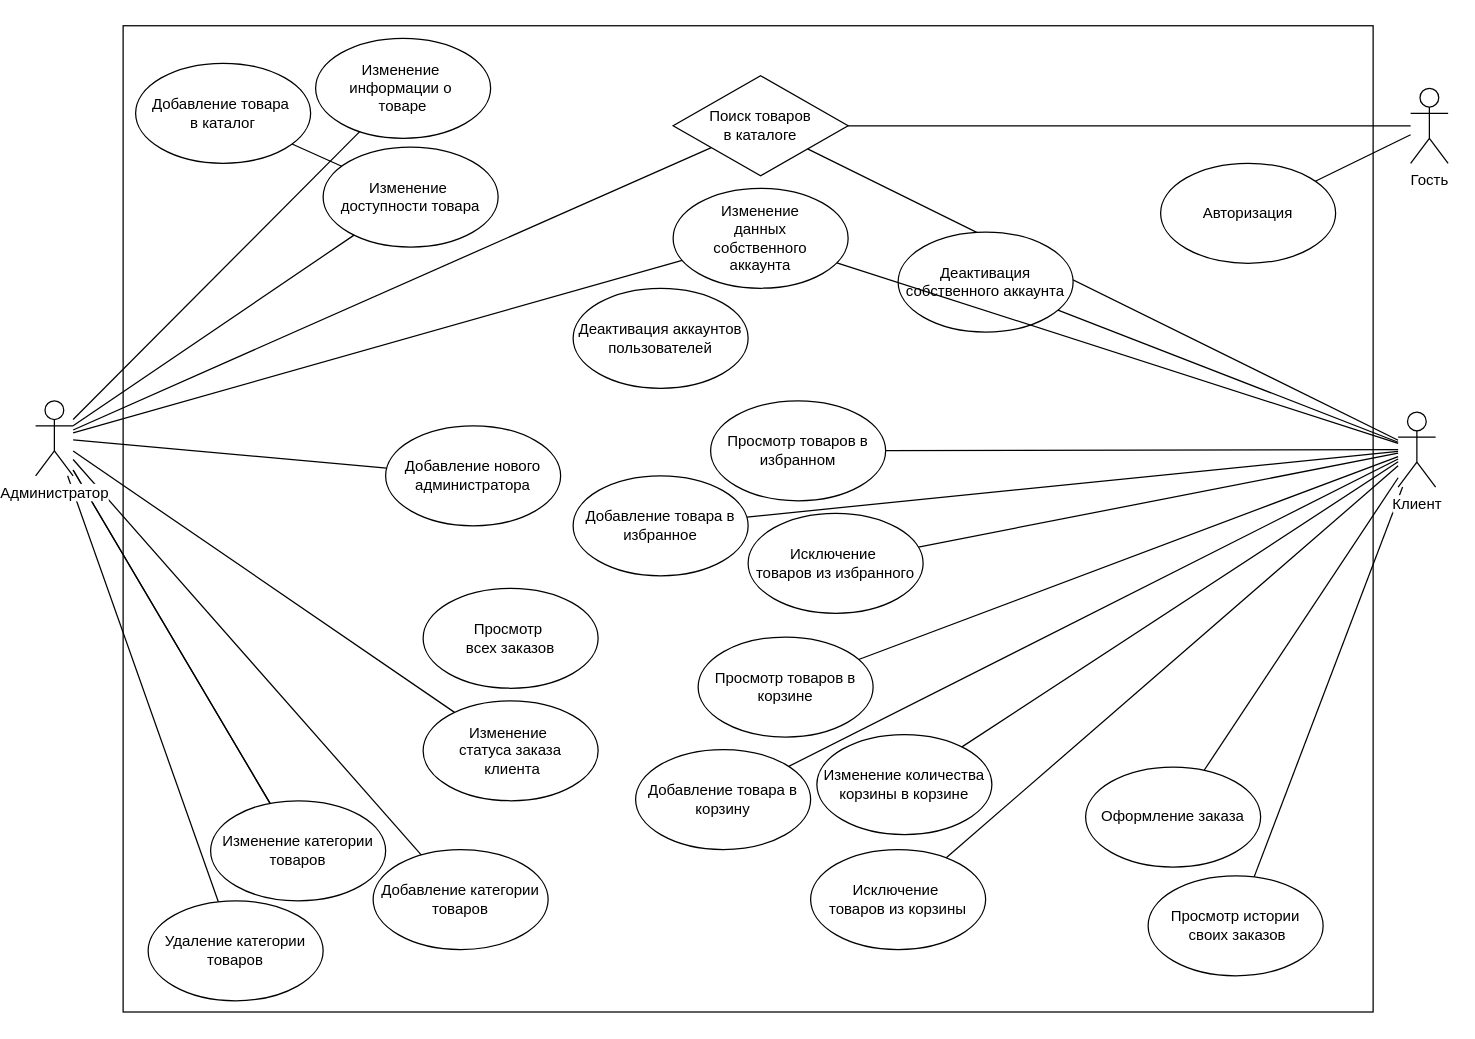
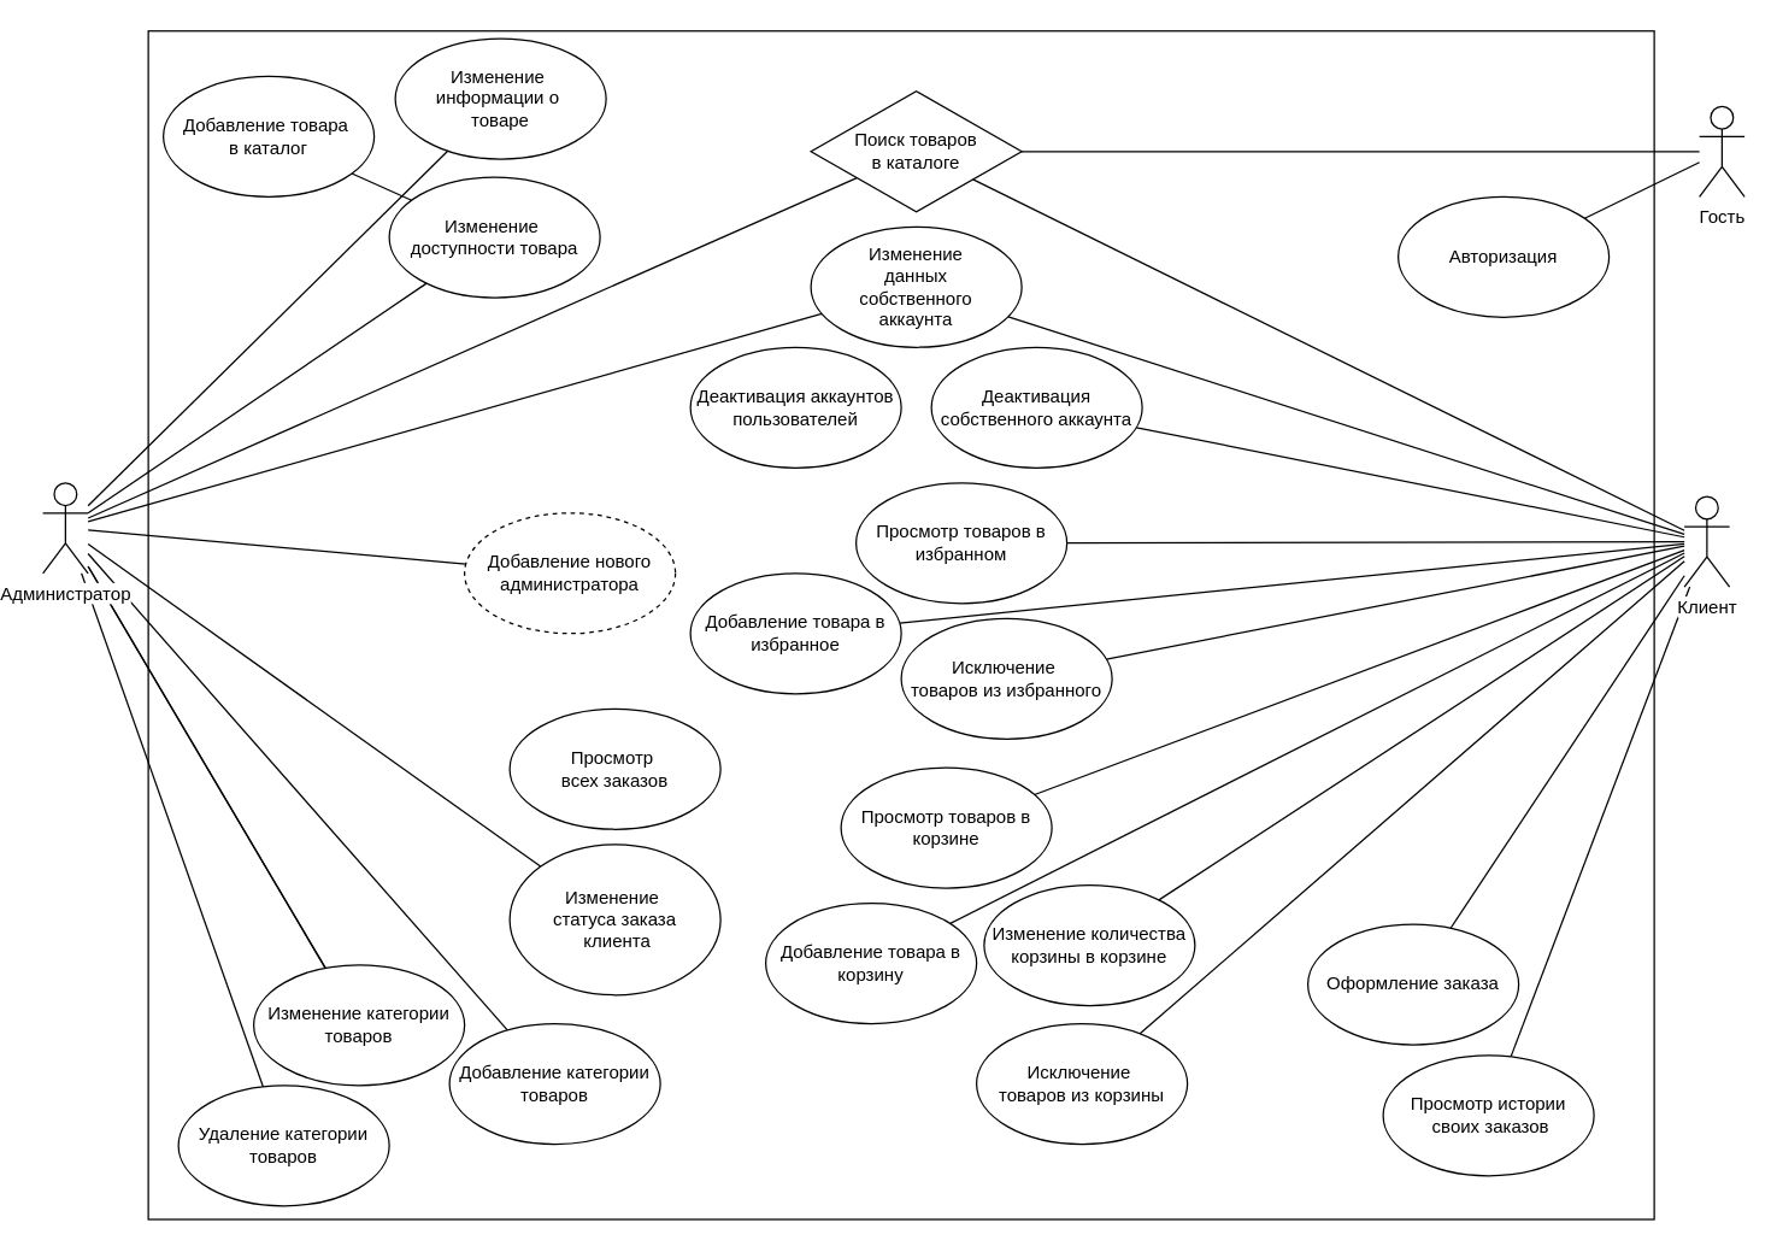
- <mxCell id="6" value="&lt;div&gt;Изменение&amp;nbsp;&lt;/div&gt;&lt;div&gt;информации о&amp;nbsp;&lt;/div&gt;&lt;div&gt;товаре&lt;br&gt;&lt;/div&gt;" style="ellipse;whiteSpace=wrap;html=1;" parent="1" vertex="1"><mxGeometry x="244" y="30" width="140" height="80" as="geometry" /></mxCell>
+ <mxCell id="6" value="&lt;div&gt;Изменение&amp;nbsp;&lt;/div&gt;&lt;div&gt;информации о&amp;nbsp;&lt;/div&gt;&lt;div&gt;товаре&lt;br&gt;&lt;/div&gt;" style="ellipse;whiteSpace=wrap;html=1;" parent="1" vertex="1"><mxGeometry x="254" y="25" width="140" height="80" as="geometry" /></mxCell>
- <mxCell id="36" value="Деактивация собственного аккаунта" style="ellipse;whiteSpace=wrap;html=1;" parent="1" vertex="1"><mxGeometry x="710" y="185" width="140" height="80" as="geometry" /></mxCell>
+ <mxCell id="36" value="Деактивация собственного аккаунта" style="ellipse;whiteSpace=wrap;html=1;" parent="1" vertex="1"><mxGeometry x="610" y="230" width="140" height="80" as="geometry" /></mxCell>
- <mxCell id="33" value="Добавление нового администратора" style="ellipse;whiteSpace=wrap;html=1;" parent="1" vertex="1"><mxGeometry x="300" y="340" width="140" height="80" as="geometry" /></mxCell>
+ <mxCell id="33" value="Добавление нового администратора" style="ellipse;whiteSpace=wrap;html=1;dashed=1;" parent="1" vertex="1"><mxGeometry x="300" y="340" width="140" height="80" as="geometry" /></mxCell>
- <mxCell id="9" value="&lt;div&gt;Изменение&amp;nbsp;&lt;/div&gt;&lt;div&gt;статуса заказа&lt;/div&gt;&amp;nbsp;клиента" style="ellipse;whiteSpace=wrap;html=1;" parent="1" vertex="1"><mxGeometry x="330" y="560" width="140" height="80" as="geometry" /></mxCell>
+ <mxCell id="9" value="&lt;div&gt;Изменение&amp;nbsp;&lt;/div&gt;&lt;div&gt;статуса заказа&lt;/div&gt;&amp;nbsp;клиента" style="ellipse;whiteSpace=wrap;html=1;" parent="1" vertex="1"><mxGeometry x="330" y="560" width="140" height="100" as="geometry" /></mxCell>
